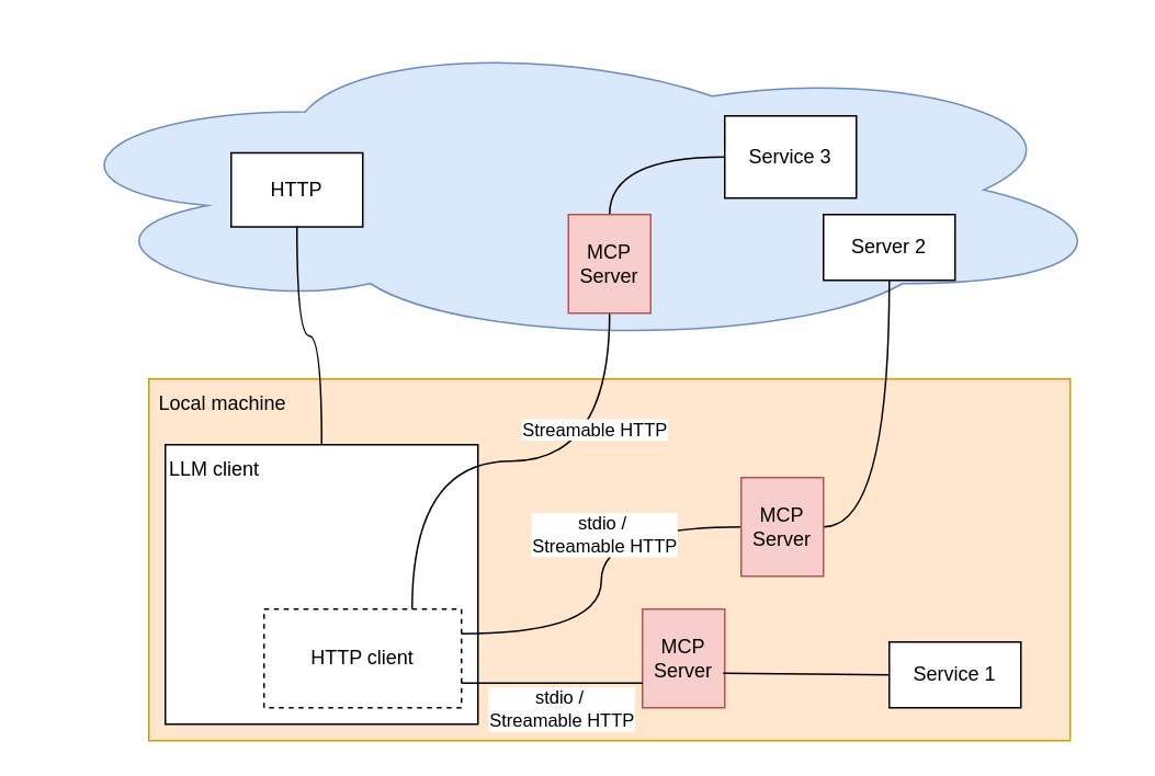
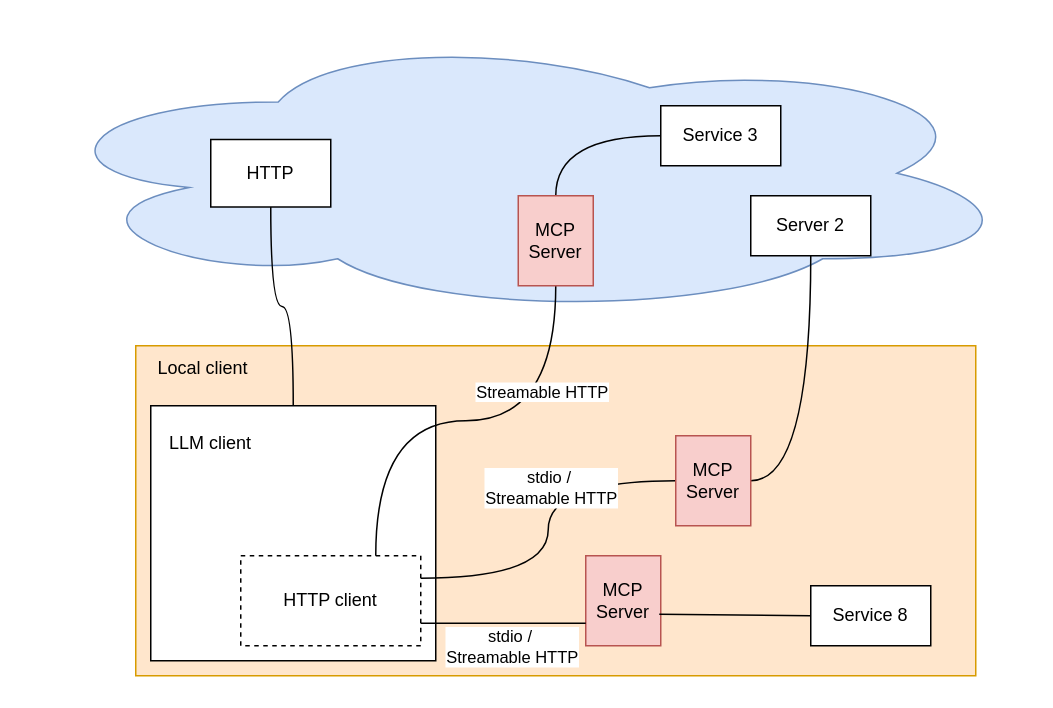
- <mxCell id="15" value="&lt;div&gt;Service 3&lt;/div&gt;" style="rounded=0;whiteSpace=wrap;html=1;" parent="1" vertex="1"><mxGeometry x="440" y="70" width="80" height="50" as="geometry" /></mxCell>
+ <mxCell id="15" value="&lt;div&gt;Service 3&lt;/div&gt;" style="rounded=0;whiteSpace=wrap;html=1;" parent="1" vertex="1"><mxGeometry x="440" y="70" width="80" height="40" as="geometry" /></mxCell>
- <mxCell id="3" value="Local machine" style="text;html=1;align=center;verticalAlign=middle;whiteSpace=wrap;rounded=0;" parent="1" vertex="1"><mxGeometry x="90" y="230" width="90" height="30" as="geometry" /></mxCell>
+ <mxCell id="3" value="Local client" style="text;html=1;align=center;verticalAlign=middle;whiteSpace=wrap;rounded=0;" parent="1" vertex="1"><mxGeometry x="90" y="230" width="90" height="30" as="geometry" /></mxCell>
- <mxCell id="5" value="LLM client" style="text;html=1;align=center;verticalAlign=middle;whiteSpace=wrap;rounded=0;" parent="1" vertex="1"><mxGeometry x="100" y="270" width="60" height="30" as="geometry" /></mxCell>
+ <mxCell id="5" value="LLM client" style="text;html=1;align=center;verticalAlign=middle;whiteSpace=wrap;rounded=0;" parent="1" vertex="1"><mxGeometry x="110" y="280" width="60" height="30" as="geometry" /></mxCell>
- <mxCell id="11" value="&lt;div&gt;Service 1&lt;/div&gt;" style="rounded=0;whiteSpace=wrap;html=1;" parent="1" vertex="1"><mxGeometry x="540" y="390" width="80" height="40" as="geometry" /></mxCell>
+ <mxCell id="11" value="&lt;div&gt;Service 8&lt;/div&gt;" style="rounded=0;whiteSpace=wrap;html=1;" parent="1" vertex="1"><mxGeometry x="540" y="390" width="80" height="40" as="geometry" /></mxCell>
